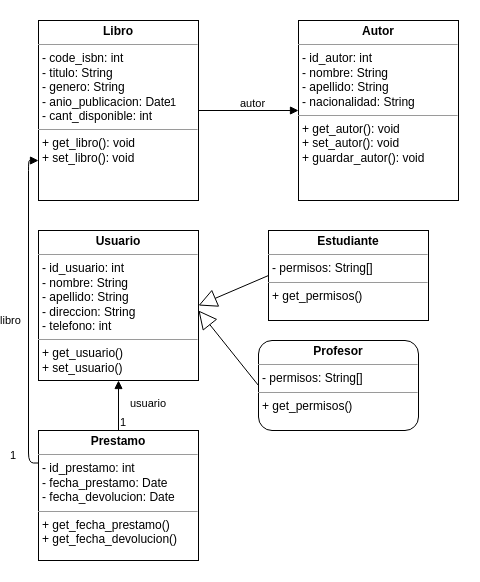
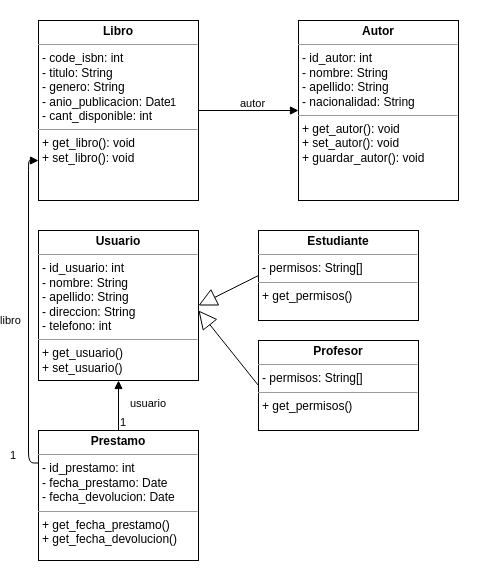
- <mxCell id="6" value="&lt;p style=&quot;margin:0px;margin-top:4px;text-align:center;&quot;&gt;&lt;b&gt;Estudiante&lt;/b&gt;&lt;/p&gt;&lt;hr size=&quot;1&quot;&gt;&lt;p style=&quot;margin:0px;margin-left:4px;&quot;&gt;- permisos: String[]&lt;/p&gt;&lt;hr size=&quot;1&quot;&gt;&lt;p style=&quot;margin:0px;margin-left:4px;&quot;&gt;+ get_permisos()&lt;/p&gt;" style="verticalAlign=top;align=left;overflow=fill;fontSize=12;fontFamily=Helvetica;html=1;" vertex="1" parent="1"><mxGeometry x="250" y="230" width="160" height="90" as="geometry" /></mxCell>
+ <mxCell id="6" value="&lt;p style=&quot;margin:0px;margin-top:4px;text-align:center;&quot;&gt;&lt;b&gt;Estudiante&lt;/b&gt;&lt;/p&gt;&lt;hr size=&quot;1&quot;&gt;&lt;p style=&quot;margin:0px;margin-left:4px;&quot;&gt;- permisos: String[]&lt;/p&gt;&lt;hr size=&quot;1&quot;&gt;&lt;p style=&quot;margin:0px;margin-left:4px;&quot;&gt;+ get_permisos()&lt;/p&gt;" style="verticalAlign=top;align=left;overflow=fill;fontSize=12;fontFamily=Helvetica;html=1;" vertex="1" parent="1"><mxGeometry x="240" y="230" width="160" height="90" as="geometry" /></mxCell>
- <mxCell id="5" value="&lt;p style=&quot;margin:0px;margin-top:4px;text-align:center;&quot;&gt;&lt;b&gt;Profesor&lt;/b&gt;&lt;/p&gt;&lt;hr size=&quot;1&quot;&gt;&lt;p style=&quot;margin:0px;margin-left:4px;&quot;&gt;- permisos: String[]&lt;/p&gt;&lt;hr size=&quot;1&quot;&gt;&lt;p style=&quot;margin:0px;margin-left:4px;&quot;&gt;+ get_permisos()&lt;/p&gt;" style="verticalAlign=top;align=left;overflow=fill;fontSize=12;fontFamily=Helvetica;html=1;rounded=1;" vertex="1" parent="1"><mxGeometry x="240" y="340" width="160" height="90" as="geometry" /></mxCell>
+ <mxCell id="5" value="&lt;p style=&quot;margin:0px;margin-top:4px;text-align:center;&quot;&gt;&lt;b&gt;Profesor&lt;/b&gt;&lt;/p&gt;&lt;hr size=&quot;1&quot;&gt;&lt;p style=&quot;margin:0px;margin-left:4px;&quot;&gt;- permisos: String[]&lt;/p&gt;&lt;hr size=&quot;1&quot;&gt;&lt;p style=&quot;margin:0px;margin-left:4px;&quot;&gt;+ get_permisos()&lt;/p&gt;" style="verticalAlign=top;align=left;overflow=fill;fontSize=12;fontFamily=Helvetica;html=1;" vertex="1" parent="1"><mxGeometry x="240" y="340" width="160" height="90" as="geometry" /></mxCell>
